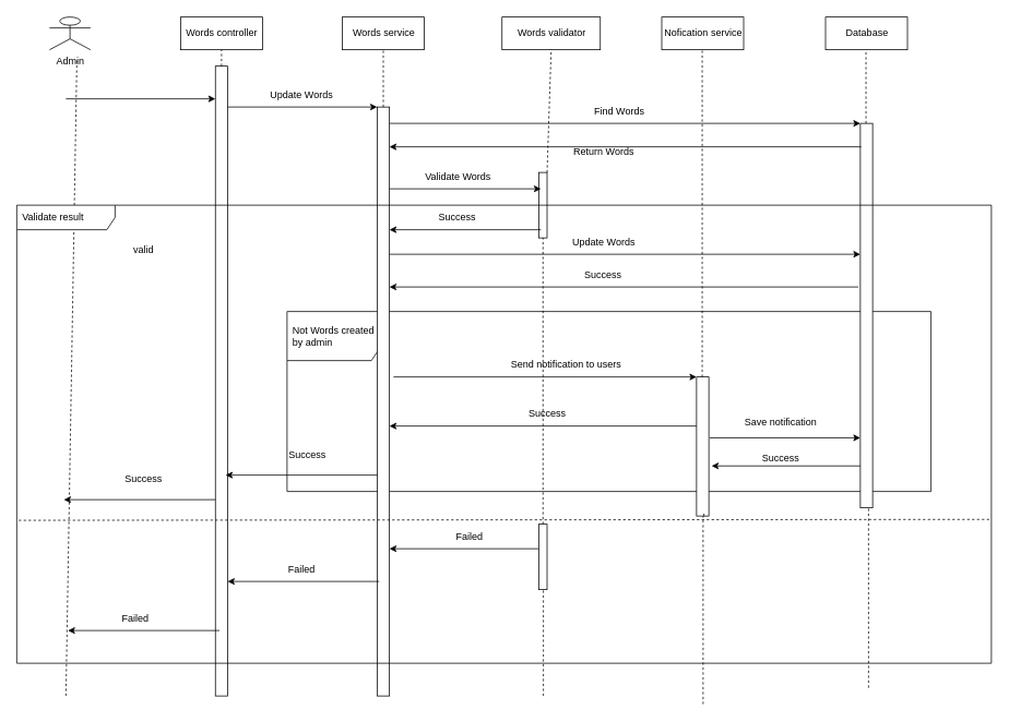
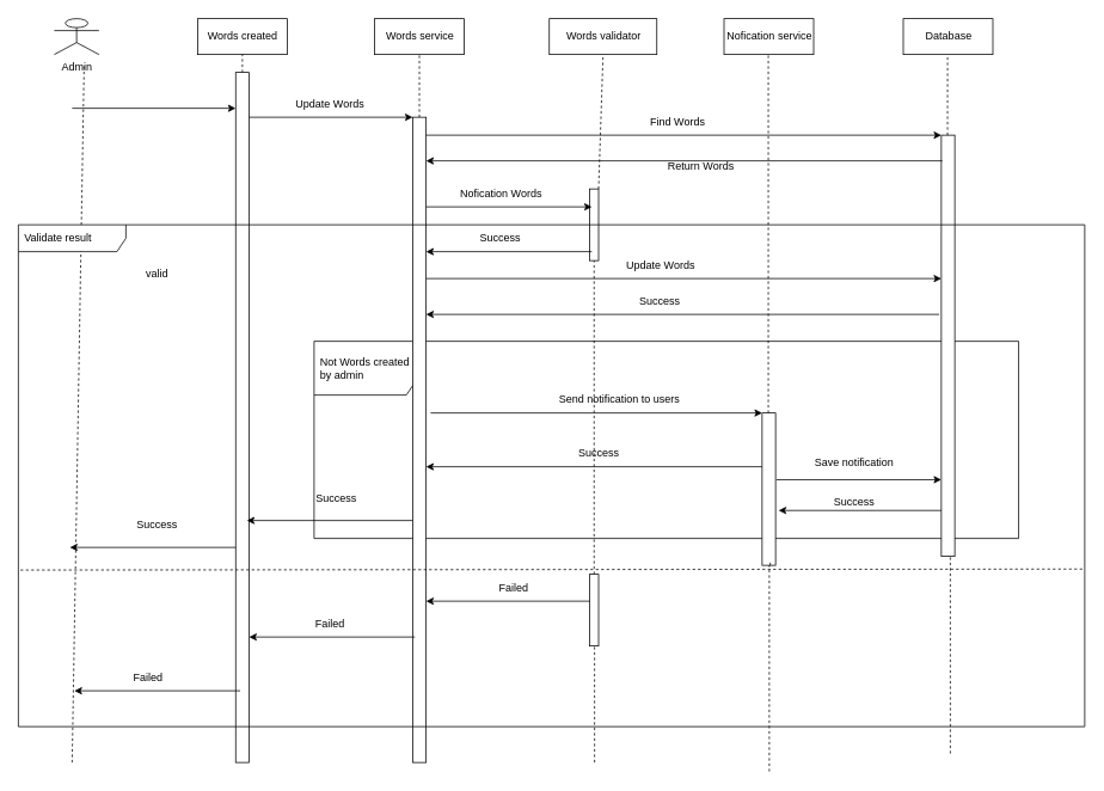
- <mxCell id="9" value="&lt;span style=&quot;&quot;&gt;Words controller&lt;/span&gt;" style="html=1;" vertex="1" parent="1"><mxGeometry x="220" y="20" width="100" height="40" as="geometry" /></mxCell>
+ <mxCell id="9" value="&lt;span style=&quot;&quot;&gt;Words created&lt;/span&gt;" style="html=1;" vertex="1" parent="1"><mxGeometry x="220" y="20" width="100" height="40" as="geometry" /></mxCell>
- <mxCell id="13" value="Return Words" style="text;html=1;strokeColor=none;fillColor=none;align=center;verticalAlign=middle;whiteSpace=wrap;rounded=0;" vertex="1" parent="1"><mxGeometry x="612.5" y="170" width="247.5" height="30" as="geometry" /></mxCell>
+ <mxCell id="13" value="Return Words" style="text;html=1;strokeColor=none;fillColor=none;align=center;verticalAlign=middle;whiteSpace=wrap;rounded=0;" vertex="1" parent="1"><mxGeometry x="657.5" y="170" width="247.5" height="30" as="geometry" /></mxCell>
- <mxCell id="47" value="Validate Words" style="text;html=1;strokeColor=none;fillColor=none;align=center;verticalAlign=middle;whiteSpace=wrap;rounded=0;" vertex="1" parent="1"><mxGeometry x="475" y="200" width="167.5" height="30" as="geometry" /></mxCell>
+ <mxCell id="47" value="Nofication Words" style="text;html=1;strokeColor=none;fillColor=none;align=center;verticalAlign=middle;whiteSpace=wrap;rounded=0;" vertex="1" parent="1"><mxGeometry x="475" y="200" width="167.5" height="30" as="geometry" /></mxCell>
